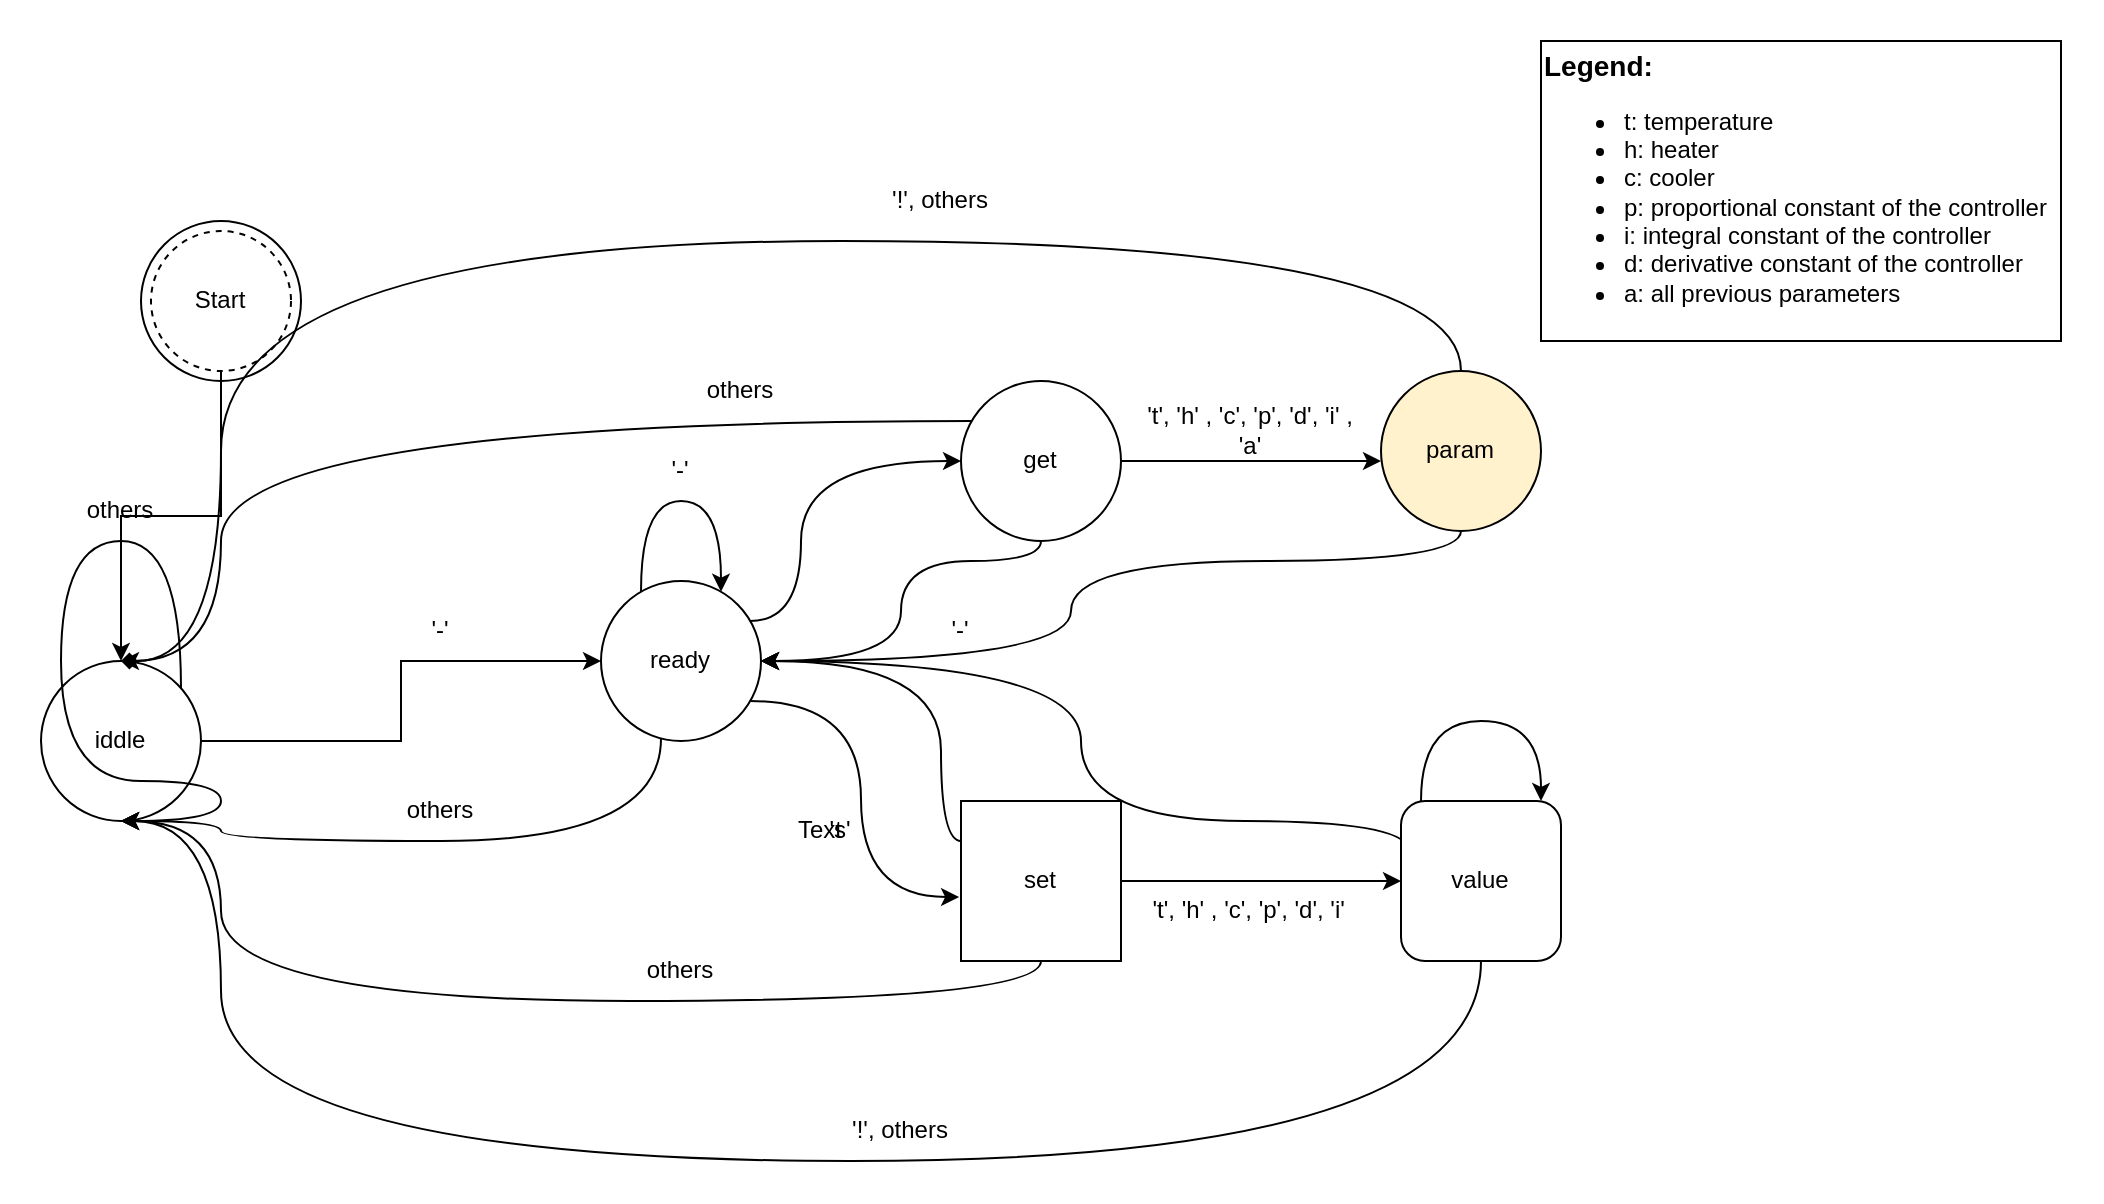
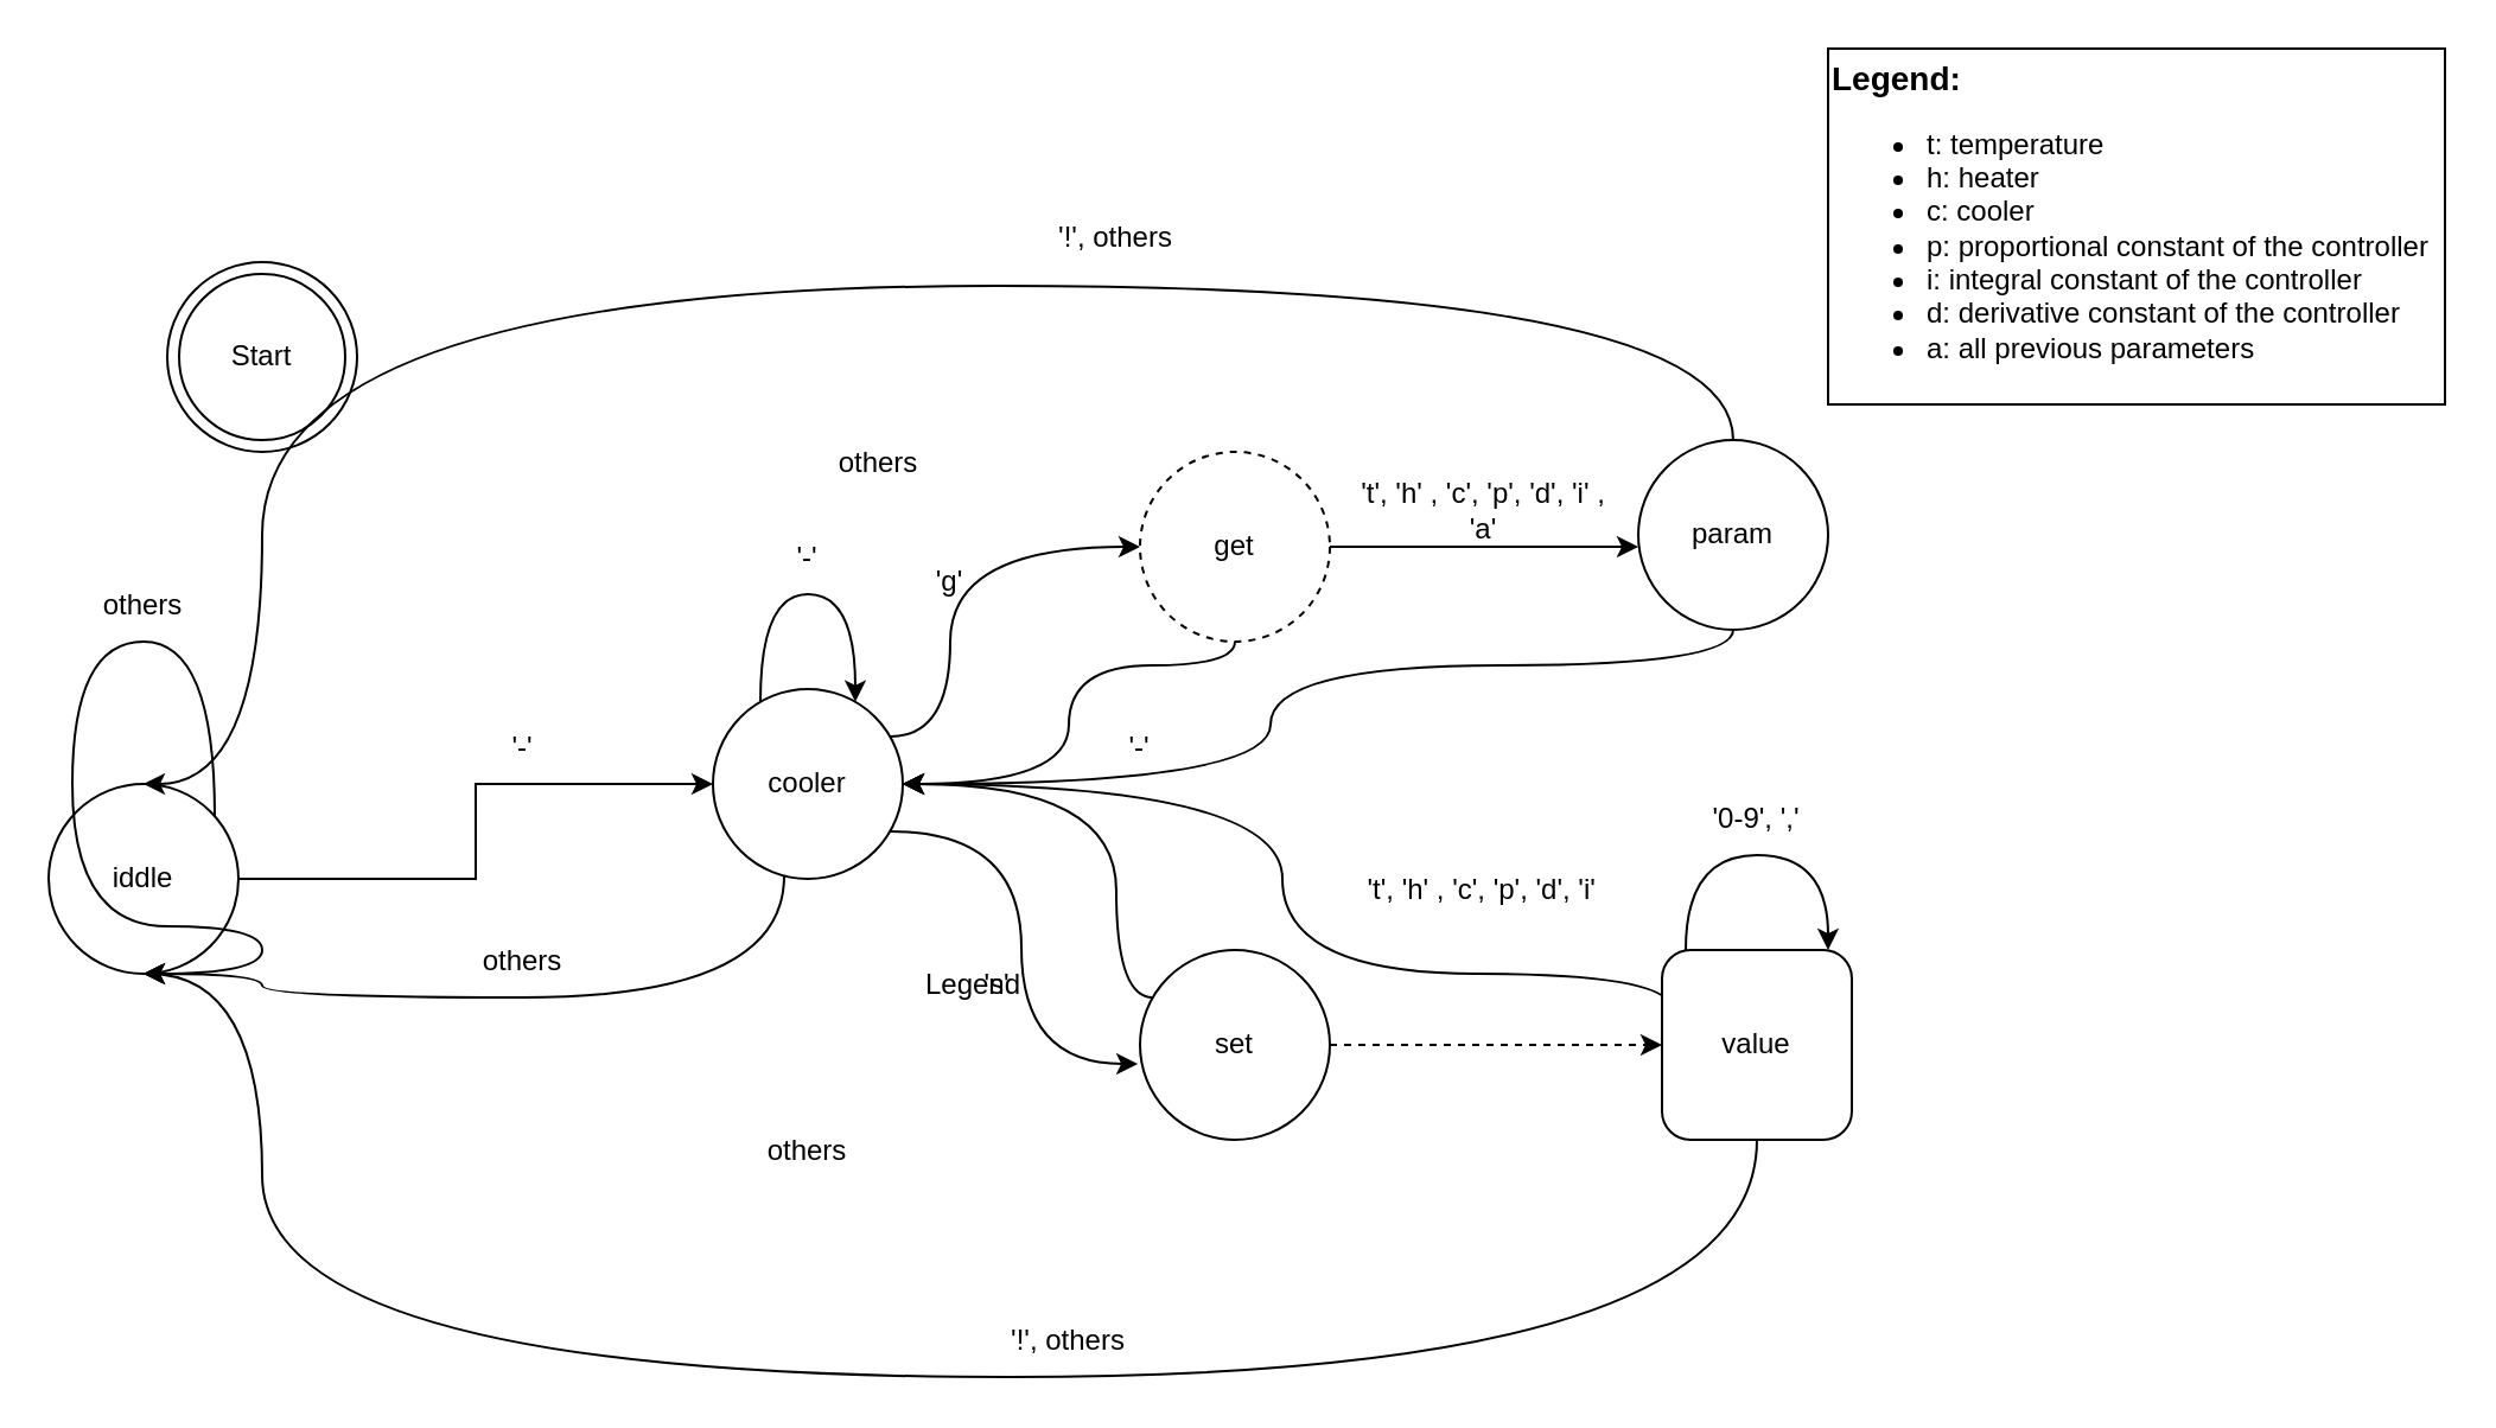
- <mxCell id="4" value="Start" style="ellipse;whiteSpace=wrap;html=1;aspect=fixed;dashed=1;" parent="1" vertex="1"><mxGeometry x="75" y="115" width="70" height="70" as="geometry" /></mxCell>
+ <mxCell id="4" value="Start" style="ellipse;whiteSpace=wrap;html=1;aspect=fixed;" parent="1" vertex="1"><mxGeometry x="75" y="115" width="70" height="70" as="geometry" /></mxCell>
- <mxCell id="13" style="edgeStyle=orthogonalEdgeStyle;rounded=0;orthogonalLoop=1;jettySize=auto;html=1;entryX=0.5;entryY=0;entryDx=0;entryDy=0;curved=1;" parent="1" source="14" target="6" edge="1"><mxGeometry relative="1" as="geometry"><Array as="points"><mxPoint x="110" y="210" /></Array></mxGeometry></mxCell>
- <mxCell id="21" value="param" style="ellipse;whiteSpace=wrap;html=1;aspect=fixed;fillColor=#fff2cc;" parent="1" vertex="1"><mxGeometry x="690" y="185" width="80" height="80" as="geometry" /></mxCell>
+ <mxCell id="21" value="param" style="ellipse;whiteSpace=wrap;html=1;aspect=fixed;" parent="1" vertex="1"><mxGeometry x="690" y="185" width="80" height="80" as="geometry" /></mxCell>
- <mxCell id="14" value="get" style="ellipse;whiteSpace=wrap;html=1;aspect=fixed;" parent="1" vertex="1"><mxGeometry x="480" y="190" width="80" height="80" as="geometry" /></mxCell>
+ <mxCell id="14" value="get" style="ellipse;whiteSpace=wrap;html=1;aspect=fixed;dashed=1;" parent="1" vertex="1"><mxGeometry x="480" y="190" width="80" height="80" as="geometry" /></mxCell>
+ <mxCell id="37" value="'g'" style="text;html=1;strokeColor=none;fillColor=none;align=center;verticalAlign=middle;whiteSpace=wrap;rounded=0;" parent="1" vertex="1"><mxGeometry x="370" y="230" width="60" height="30" as="geometry" /></mxCell>
- <mxCell id="3" value="" style="edgeStyle=orthogonalEdgeStyle;rounded=0;orthogonalLoop=1;jettySize=auto;html=1;" parent="1" source="4" target="6" edge="1"><mxGeometry relative="1" as="geometry" /></mxCell>
- <mxCell id="20" style="edgeStyle=orthogonalEdgeStyle;rounded=0;orthogonalLoop=1;jettySize=auto;html=1;entryX=0.5;entryY=0;entryDx=0;entryDy=0;curved=1;endArrow=diamond;" parent="1" source="21" target="6" edge="1"><mxGeometry relative="1" as="geometry"><Array as="points"><mxPoint x="730" y="120" /><mxPoint x="110" y="120" /></Array></mxGeometry></mxCell>
+ <mxCell id="20" style="edgeStyle=orthogonalEdgeStyle;rounded=0;orthogonalLoop=1;jettySize=auto;html=1;entryX=0.5;entryY=0;entryDx=0;entryDy=0;curved=1;" parent="1" source="21" target="6" edge="1"><mxGeometry relative="1" as="geometry"><Array as="points"><mxPoint x="730" y="120" /><mxPoint x="110" y="120" /></Array></mxGeometry></mxCell>
- <mxCell id="10" value="ready" style="ellipse;whiteSpace=wrap;html=1;aspect=fixed;" parent="1" vertex="1"><mxGeometry x="300" y="290" width="80" height="80" as="geometry" /></mxCell>
+ <mxCell id="10" value="cooler" style="ellipse;whiteSpace=wrap;html=1;aspect=fixed;" parent="1" vertex="1"><mxGeometry x="300" y="290" width="80" height="80" as="geometry" /></mxCell>
+ <mxCell id="41" value="'0-9', ','" style="text;html=1;strokeColor=none;fillColor=none;align=center;verticalAlign=middle;whiteSpace=wrap;rounded=0;" parent="1" vertex="1"><mxGeometry x="710" y="330" width="60" height="30" as="geometry" /></mxCell>
- <mxCell id="43" value="Text" style="text;html=1;strokeColor=none;fillColor=none;align=center;verticalAlign=middle;whiteSpace=wrap;rounded=0;" vertex="1" parent="1"><mxGeometry x="380" y="400" width="60" height="30" as="geometry" /></mxCell>
+ <mxCell id="43" value="Legend" style="text;html=1;strokeColor=none;fillColor=none;align=center;verticalAlign=middle;whiteSpace=wrap;rounded=0;" vertex="1" parent="1"><mxGeometry x="380" y="400" width="60" height="30" as="geometry" /></mxCell>
- <mxCell id="22" style="edgeStyle=orthogonalEdgeStyle;rounded=0;orthogonalLoop=1;jettySize=auto;html=1;entryX=0.5;entryY=1;entryDx=0;entryDy=0;curved=1;" parent="1" source="24" target="6" edge="1"><mxGeometry relative="1" as="geometry"><Array as="points"><mxPoint x="740" y="580" /><mxPoint x="110" y="580" /></Array></mxGeometry></mxCell>
+ <mxCell id="22" style="edgeStyle=orthogonalEdgeStyle;rounded=0;orthogonalLoop=1;jettySize=auto;html=1;entryX=0.5;entryY=1;entryDx=0;entryDy=0;curved=1;endArrow=open;" parent="1" source="24" target="6" edge="1"><mxGeometry relative="1" as="geometry"><Array as="points"><mxPoint x="740" y="580" /><mxPoint x="110" y="580" /></Array></mxGeometry></mxCell>
- <mxCell id="18" value="set" style="whiteSpace=wrap;html=1;aspect=fixed;rounded=0;" parent="1" vertex="1"><mxGeometry x="480" y="400" width="80" height="80" as="geometry" /></mxCell>
+ <mxCell id="18" value="set" style="ellipse;whiteSpace=wrap;html=1;aspect=fixed;" parent="1" vertex="1"><mxGeometry x="480" y="400" width="80" height="80" as="geometry" /></mxCell>
- <mxCell id="15" style="edgeStyle=orthogonalEdgeStyle;rounded=0;orthogonalLoop=1;jettySize=auto;html=1;entryX=0;entryY=0.5;entryDx=0;entryDy=0;" parent="1" source="18" target="24" edge="1"><mxGeometry relative="1" as="geometry" /></mxCell>
+ <mxCell id="15" style="edgeStyle=orthogonalEdgeStyle;rounded=0;orthogonalLoop=1;jettySize=auto;html=1;entryX=0;entryY=0.5;entryDx=0;entryDy=0;dashed=1;" parent="1" source="18" target="24" edge="1"><mxGeometry relative="1" as="geometry" /></mxCell>
- <mxCell id="40" value="'t', 'h' , 'c', 'p', 'd', 'i'&amp;nbsp;" style="text;html=1;strokeColor=none;fillColor=none;align=center;verticalAlign=middle;whiteSpace=wrap;rounded=0;" parent="1" vertex="1"><mxGeometry x="571" y="440" width="110" height="30" as="geometry" /></mxCell>
+ <mxCell id="40" value="'t', 'h' , 'c', 'p', 'd', 'i'&amp;nbsp;" style="text;html=1;strokeColor=none;fillColor=none;align=center;verticalAlign=middle;whiteSpace=wrap;rounded=0;" parent="1" vertex="1"><mxGeometry x="571" y="360" width="110" height="30" as="geometry" /></mxCell>
- <mxCell id="17" style="edgeStyle=orthogonalEdgeStyle;rounded=0;orthogonalLoop=1;jettySize=auto;html=1;entryX=0.5;entryY=1;entryDx=0;entryDy=0;curved=1;" parent="1" source="18" target="6" edge="1"><mxGeometry relative="1" as="geometry"><Array as="points"><mxPoint x="520" y="500" /><mxPoint x="110" y="500" /></Array></mxGeometry></mxCell>
